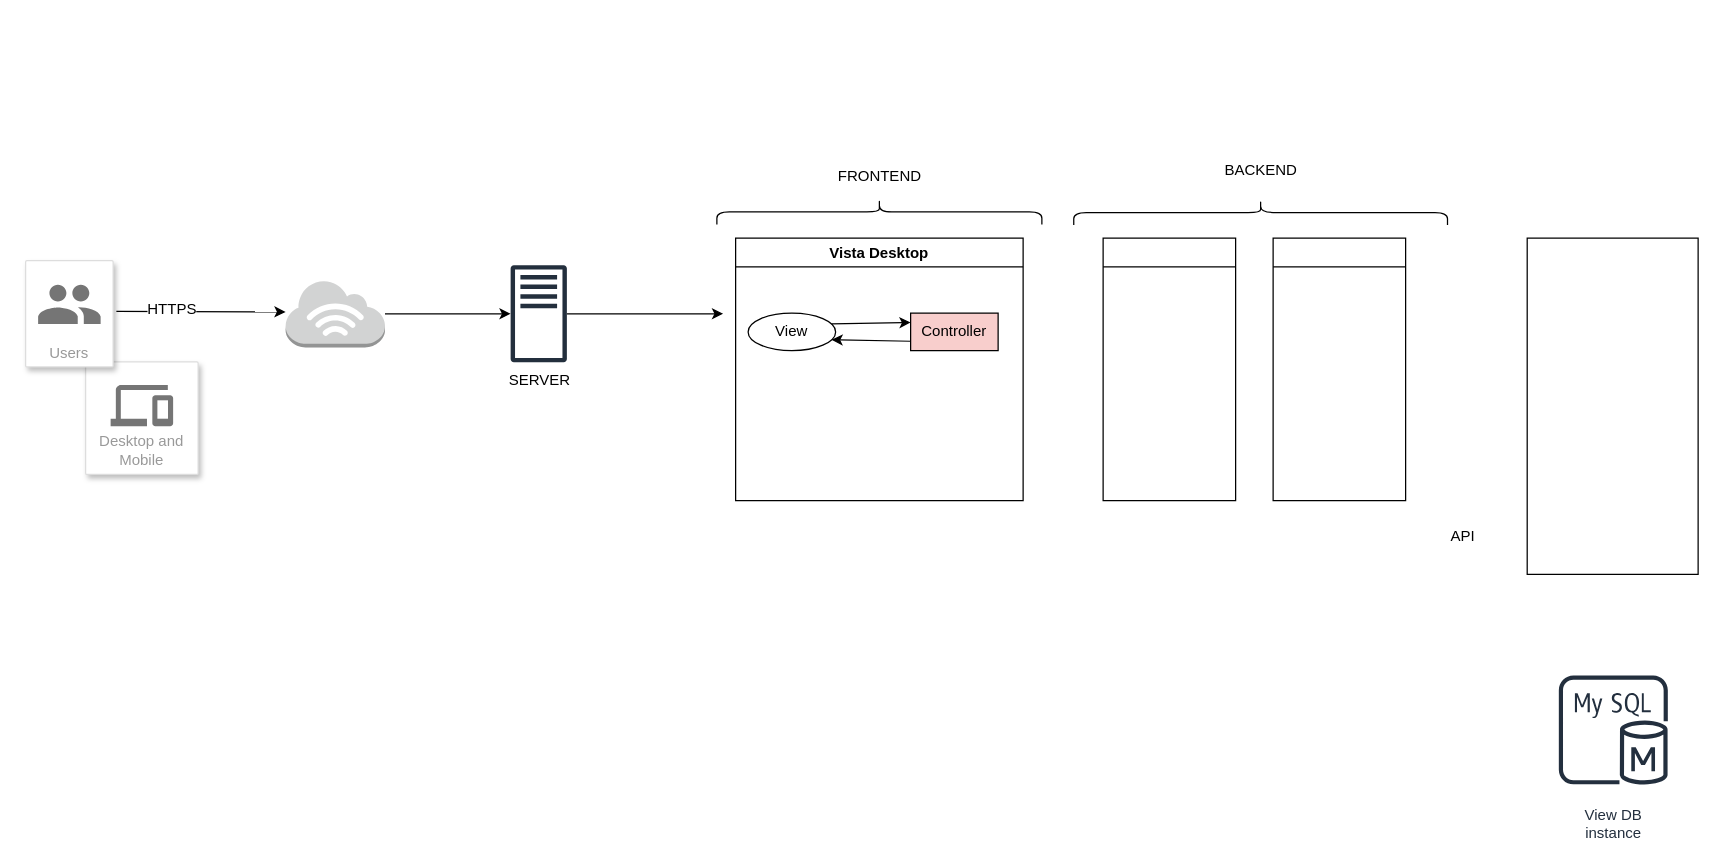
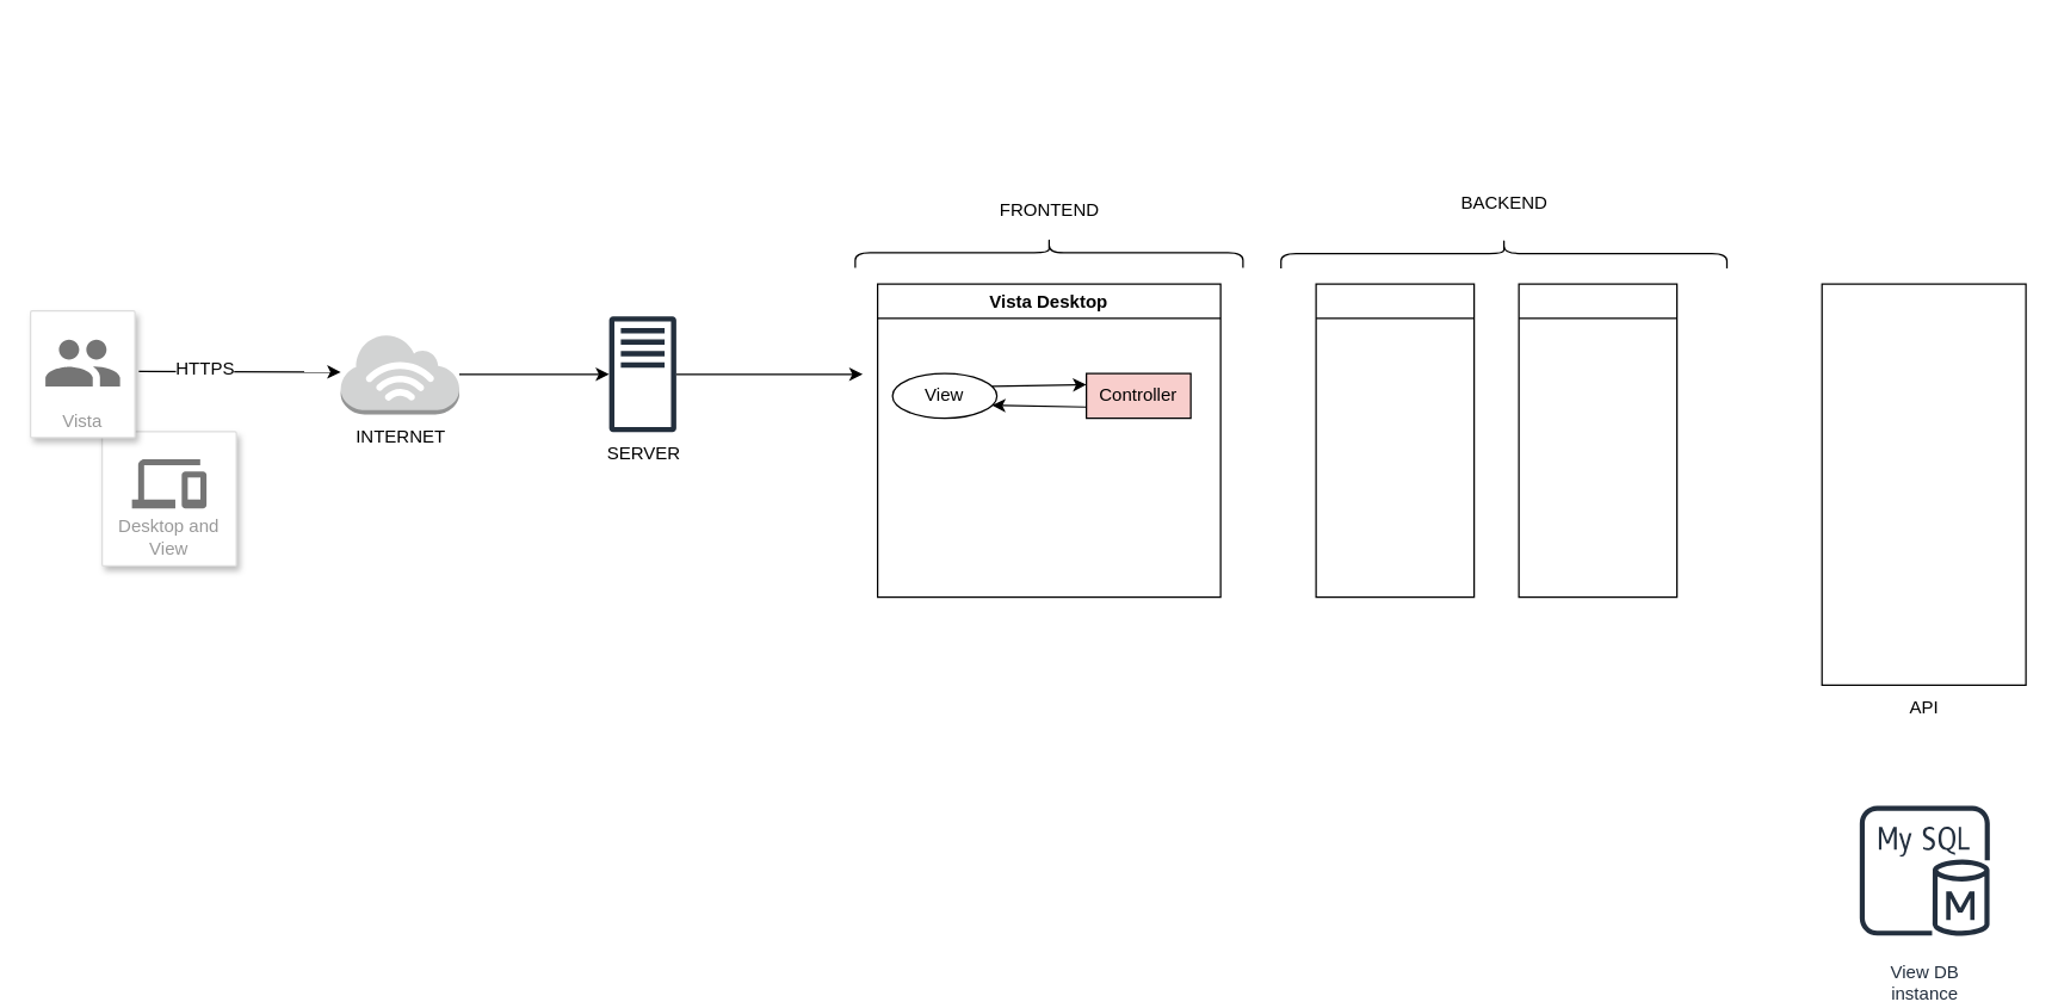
- <mxCell id="7" value="Users" style="strokeColor=#dddddd;shadow=1;strokeWidth=1;rounded=1;absoluteArcSize=1;arcSize=2;labelPosition=center;verticalLabelPosition=middle;align=center;verticalAlign=bottom;spacingLeft=0;fontColor=#999999;fontSize=12;whiteSpace=wrap;spacingBottom=2;" parent="1" vertex="1"><mxGeometry x="20" y="208" width="70" height="85" as="geometry" /></mxCell>
+ <mxCell id="7" value="Vista" style="strokeColor=#dddddd;shadow=1;strokeWidth=1;rounded=1;absoluteArcSize=1;arcSize=2;labelPosition=center;verticalLabelPosition=middle;align=center;verticalAlign=bottom;spacingLeft=0;fontColor=#999999;fontSize=12;whiteSpace=wrap;spacingBottom=2;" parent="1" vertex="1"><mxGeometry x="20" y="208" width="70" height="85" as="geometry" /></mxCell>
+ <mxCell id="23" value="INTERNET" style="text;html=1;align=center;verticalAlign=middle;resizable=0;points=[];autosize=1;strokeColor=none;fillColor=none;fontSize=12;" parent="1" vertex="1"><mxGeometry x="228" y="278" width="80" height="30" as="geometry" /></mxCell>
- <mxCell id="5" value="Desktop and Mobile" style="strokeColor=#dddddd;shadow=1;strokeWidth=1;rounded=1;absoluteArcSize=1;arcSize=2;labelPosition=center;verticalLabelPosition=middle;align=center;verticalAlign=bottom;spacingLeft=0;fontColor=#999999;fontSize=12;whiteSpace=wrap;spacingBottom=2;" parent="1" vertex="1"><mxGeometry x="68" y="289" width="90" height="90" as="geometry" /></mxCell>
+ <mxCell id="5" value="Desktop and View" style="strokeColor=#dddddd;shadow=1;strokeWidth=1;rounded=1;absoluteArcSize=1;arcSize=2;labelPosition=center;verticalLabelPosition=middle;align=center;verticalAlign=bottom;spacingLeft=0;fontColor=#999999;fontSize=12;whiteSpace=wrap;spacingBottom=2;" parent="1" vertex="1"><mxGeometry x="68" y="289" width="90" height="90" as="geometry" /></mxCell>
- <mxCell id="28" value="API" style="text;strokeColor=none;align=center;fillColor=none;html=1;verticalAlign=middle;whiteSpace=wrap;rounded=0;fontSize=12;" parent="1" vertex="1"><mxGeometry x="1139.63" y="414" width="60" height="30" as="geometry" /></mxCell>
+ <mxCell id="28" value="API" style="text;strokeColor=none;align=center;fillColor=none;html=1;verticalAlign=middle;whiteSpace=wrap;rounded=0;fontSize=12;" parent="1" vertex="1"><mxGeometry x="1259.63" y="459" width="60" height="30" as="geometry" /></mxCell>
